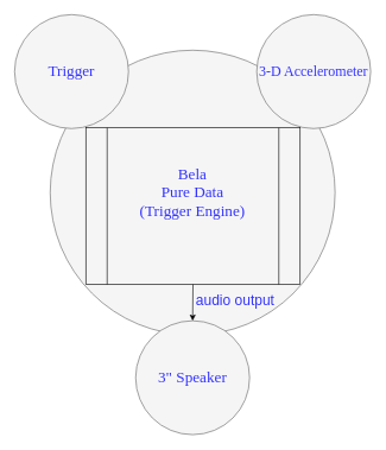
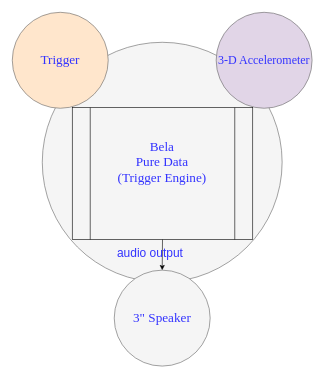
- <mxCell id="5" value="&lt;font color=&quot;#3333ff&quot;&gt;Trigger&lt;/font&gt;" style="ellipse;whiteSpace=wrap;html=1;rounded=0;shadow=0;dashed=0;comic=0;fontFamily=Verdana;fontSize=22;fontColor=#0069D1;fillColor=#f5f5f5;strokeColor=#666666;" parent="1" vertex="1"><mxGeometry x="20" y="20" width="160" height="160" as="geometry" /></mxCell>
+ <mxCell id="5" value="&lt;font color=&quot;#3333ff&quot;&gt;Trigger&lt;/font&gt;" style="ellipse;whiteSpace=wrap;html=1;rounded=0;shadow=0;dashed=0;comic=0;fontFamily=Verdana;fontSize=22;fontColor=#0069D1;fillColor=#ffe6cc;strokeColor=#666666;" parent="1" vertex="1"><mxGeometry x="20" y="20" width="160" height="160" as="geometry" /></mxCell>
- <mxCell id="6" value="&lt;div&gt;&lt;span style=&quot;font-size: 20px&quot;&gt;&lt;font color=&quot;#3333ff&quot;&gt;3-D Accelerometer&lt;/font&gt;&lt;/span&gt;&lt;/div&gt;" style="ellipse;whiteSpace=wrap;html=1;rounded=0;shadow=0;dashed=0;comic=0;fontFamily=Verdana;fontSize=22;fontColor=#0069D1;fillColor=#f5f5f5;strokeColor=#666666;align=center;" parent="1" vertex="1"><mxGeometry x="360" y="20" width="160" height="160" as="geometry" /></mxCell>
+ <mxCell id="6" value="&lt;div&gt;&lt;span style=&quot;font-size: 20px&quot;&gt;&lt;font color=&quot;#3333ff&quot;&gt;3-D Accelerometer&lt;/font&gt;&lt;/span&gt;&lt;/div&gt;" style="ellipse;whiteSpace=wrap;html=1;rounded=0;shadow=0;dashed=0;comic=0;fontFamily=Verdana;fontSize=22;fontColor=#0069D1;fillColor=#e1d5e7;strokeColor=#666666;align=center;" parent="1" vertex="1"><mxGeometry x="360" y="20" width="160" height="160" as="geometry" /></mxCell>
- <mxCell id="8" value="&lt;font style=&quot;font-size: 20px&quot; color=&quot;#3333ff&quot;&gt;audio output&lt;/font&gt;" style="text;html=1;strokeColor=none;fillColor=none;align=center;verticalAlign=middle;whiteSpace=wrap;rounded=0;" vertex="1" parent="1"><mxGeometry x="250" y="410" width="160" height="20" as="geometry" /></mxCell>
+ <mxCell id="8" value="&lt;font style=&quot;font-size: 20px&quot; color=&quot;#3333ff&quot;&gt;audio output&lt;/font&gt;" style="text;html=1;strokeColor=none;fillColor=none;align=center;verticalAlign=middle;whiteSpace=wrap;rounded=0;" vertex="1" parent="1"><mxGeometry x="170" y="410" width="160" height="20" as="geometry" /></mxCell>
